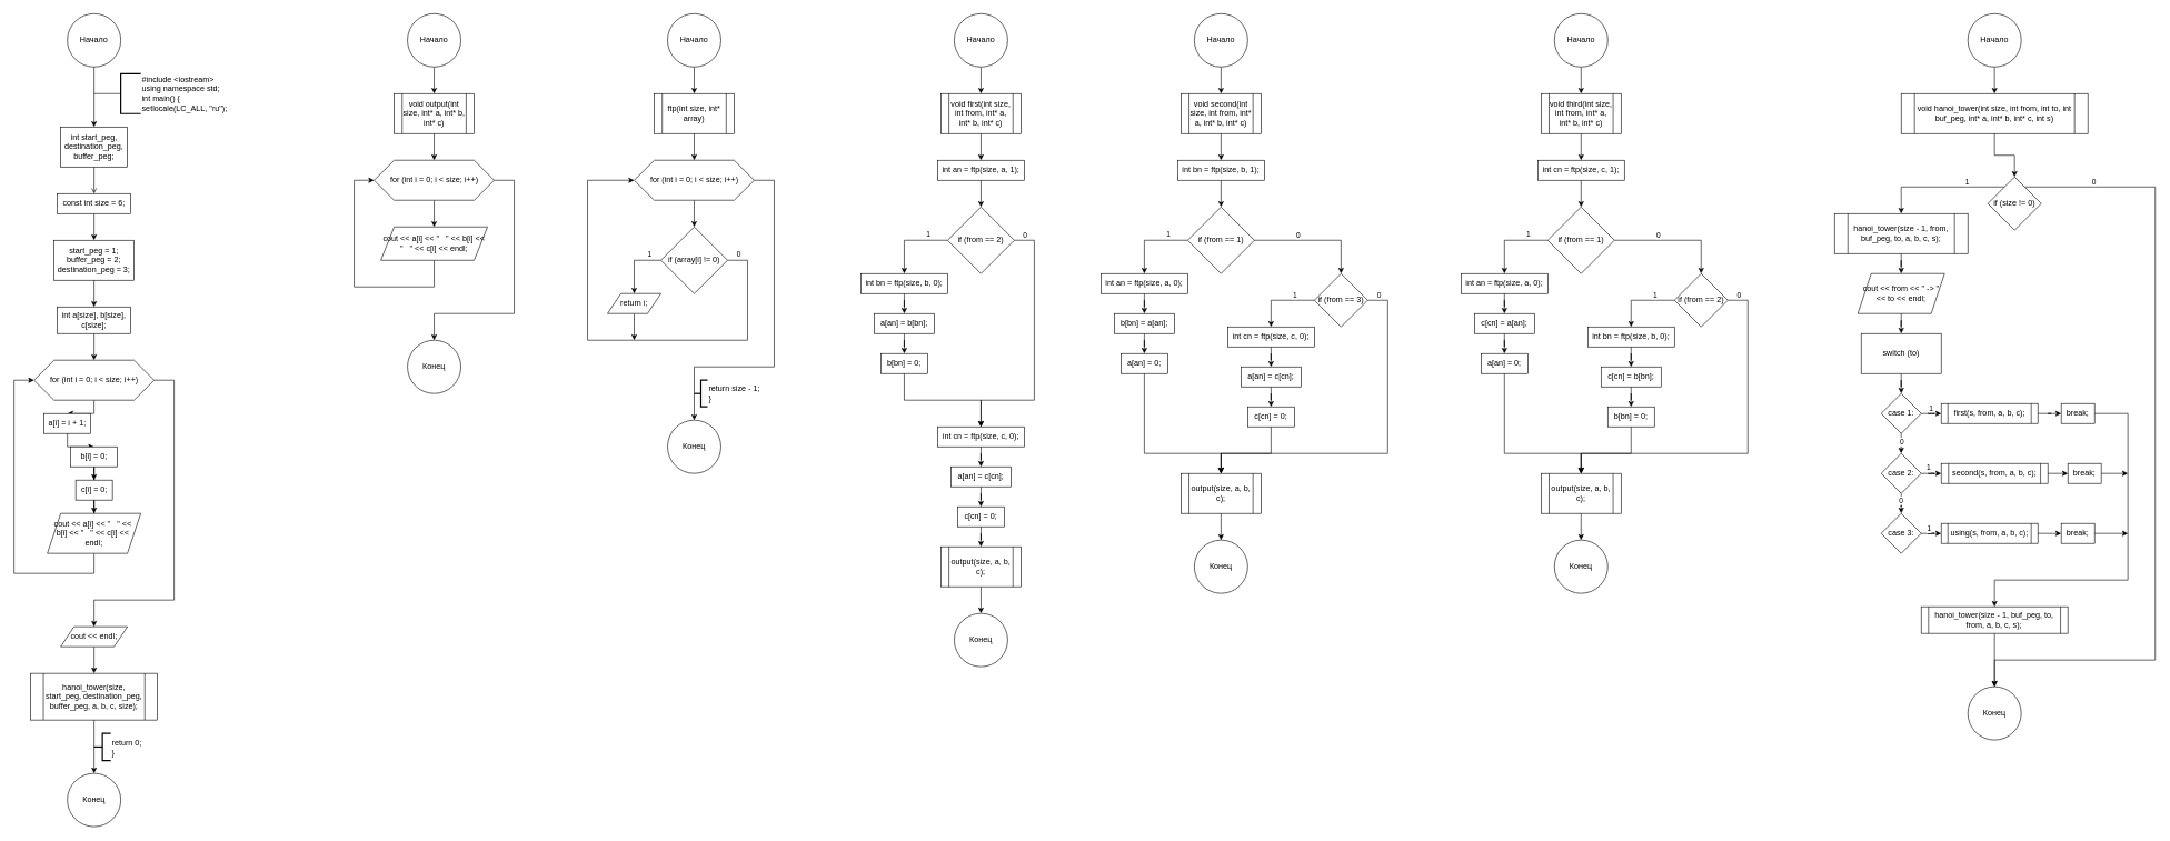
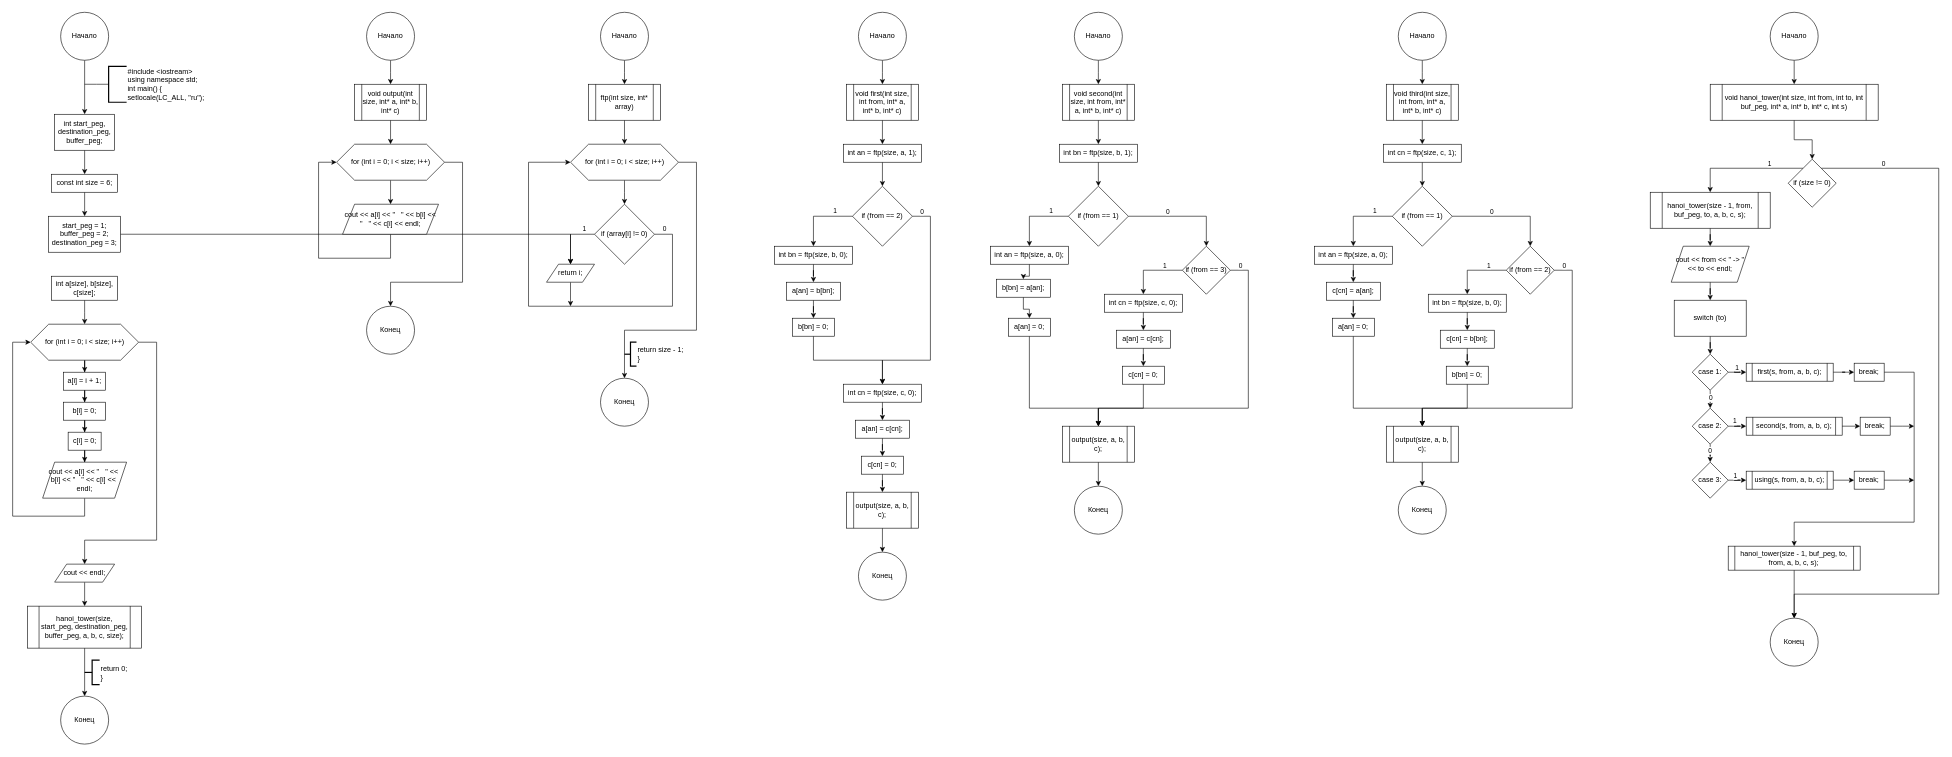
- <mxCell id="7" style="edgeStyle=orthogonalEdgeStyle;rounded=0;orthogonalLoop=1;jettySize=auto;html=1;entryX=0.5;entryY=0;entryDx=0;entryDy=0;endArrow=open;" edge="1" parent="1" source="8" target="10"><mxGeometry relative="1" as="geometry" /></mxCell>
+ <mxCell id="7" style="edgeStyle=orthogonalEdgeStyle;rounded=0;orthogonalLoop=1;jettySize=auto;html=1;entryX=0.5;entryY=0;entryDx=0;entryDy=0;" edge="1" parent="1" source="8" target="10"><mxGeometry relative="1" as="geometry" /></mxCell>
- <mxCell id="14" style="edgeStyle=orthogonalEdgeStyle;rounded=0;orthogonalLoop=1;jettySize=auto;html=1;entryX=0.5;entryY=0;entryDx=0;entryDy=0;" edge="1" parent="1" source="11" target="13"><mxGeometry relative="1" as="geometry" /></mxCell>
+ <mxCell id="14" style="edgeStyle=orthogonalEdgeStyle;rounded=0;orthogonalLoop=1;jettySize=auto;html=1;" edge="1" parent="1" source="11" target="56"><mxGeometry relative="1" as="geometry" /></mxCell>
- <mxCell id="97" value="b[bn] = a[an];" style="rounded=0;whiteSpace=wrap;html=1;" vertex="1" parent="1"><mxGeometry x="1670" y="470" width="90" height="30" as="geometry" /></mxCell>
+ <mxCell id="97" value="b[bn] = a[an];" style="rounded=0;whiteSpace=wrap;html=1;" vertex="1" parent="1"><mxGeometry x="1660" y="465" width="90" height="30" as="geometry" /></mxCell>
- <mxCell id="19" value="a[i] = i + 1;" style="rounded=0;whiteSpace=wrap;html=1;" vertex="1" parent="1"><mxGeometry x="65" y="620" width="70" height="30" as="geometry" /></mxCell>
+ <mxCell id="19" value="a[i] = i + 1;" style="rounded=0;whiteSpace=wrap;html=1;" vertex="1" parent="1"><mxGeometry x="105" y="620" width="70" height="30" as="geometry" /></mxCell>
